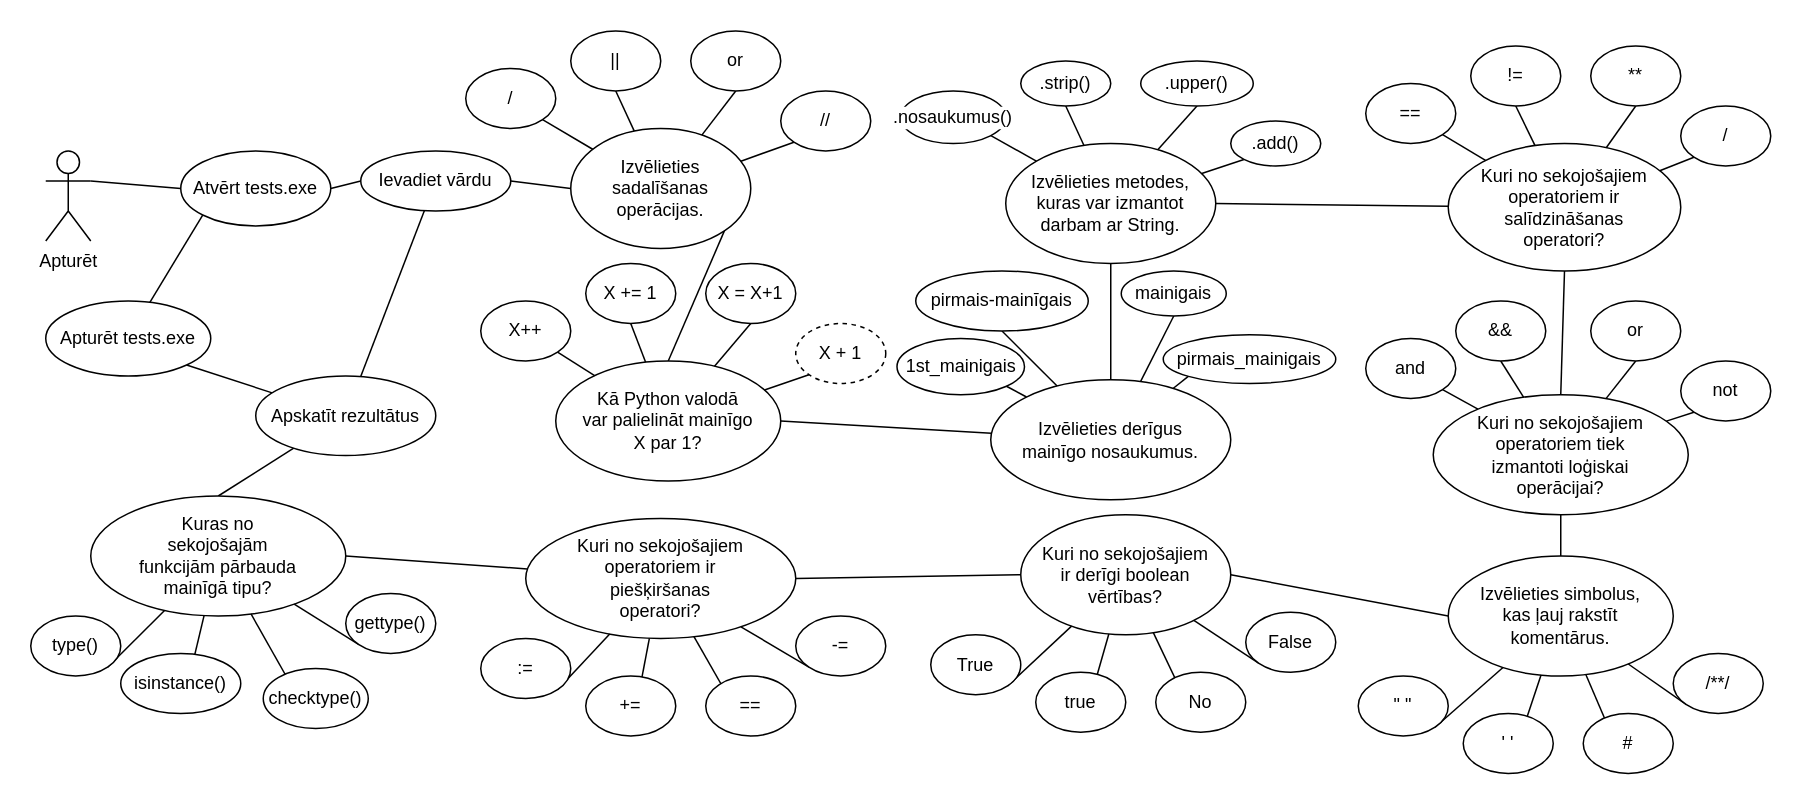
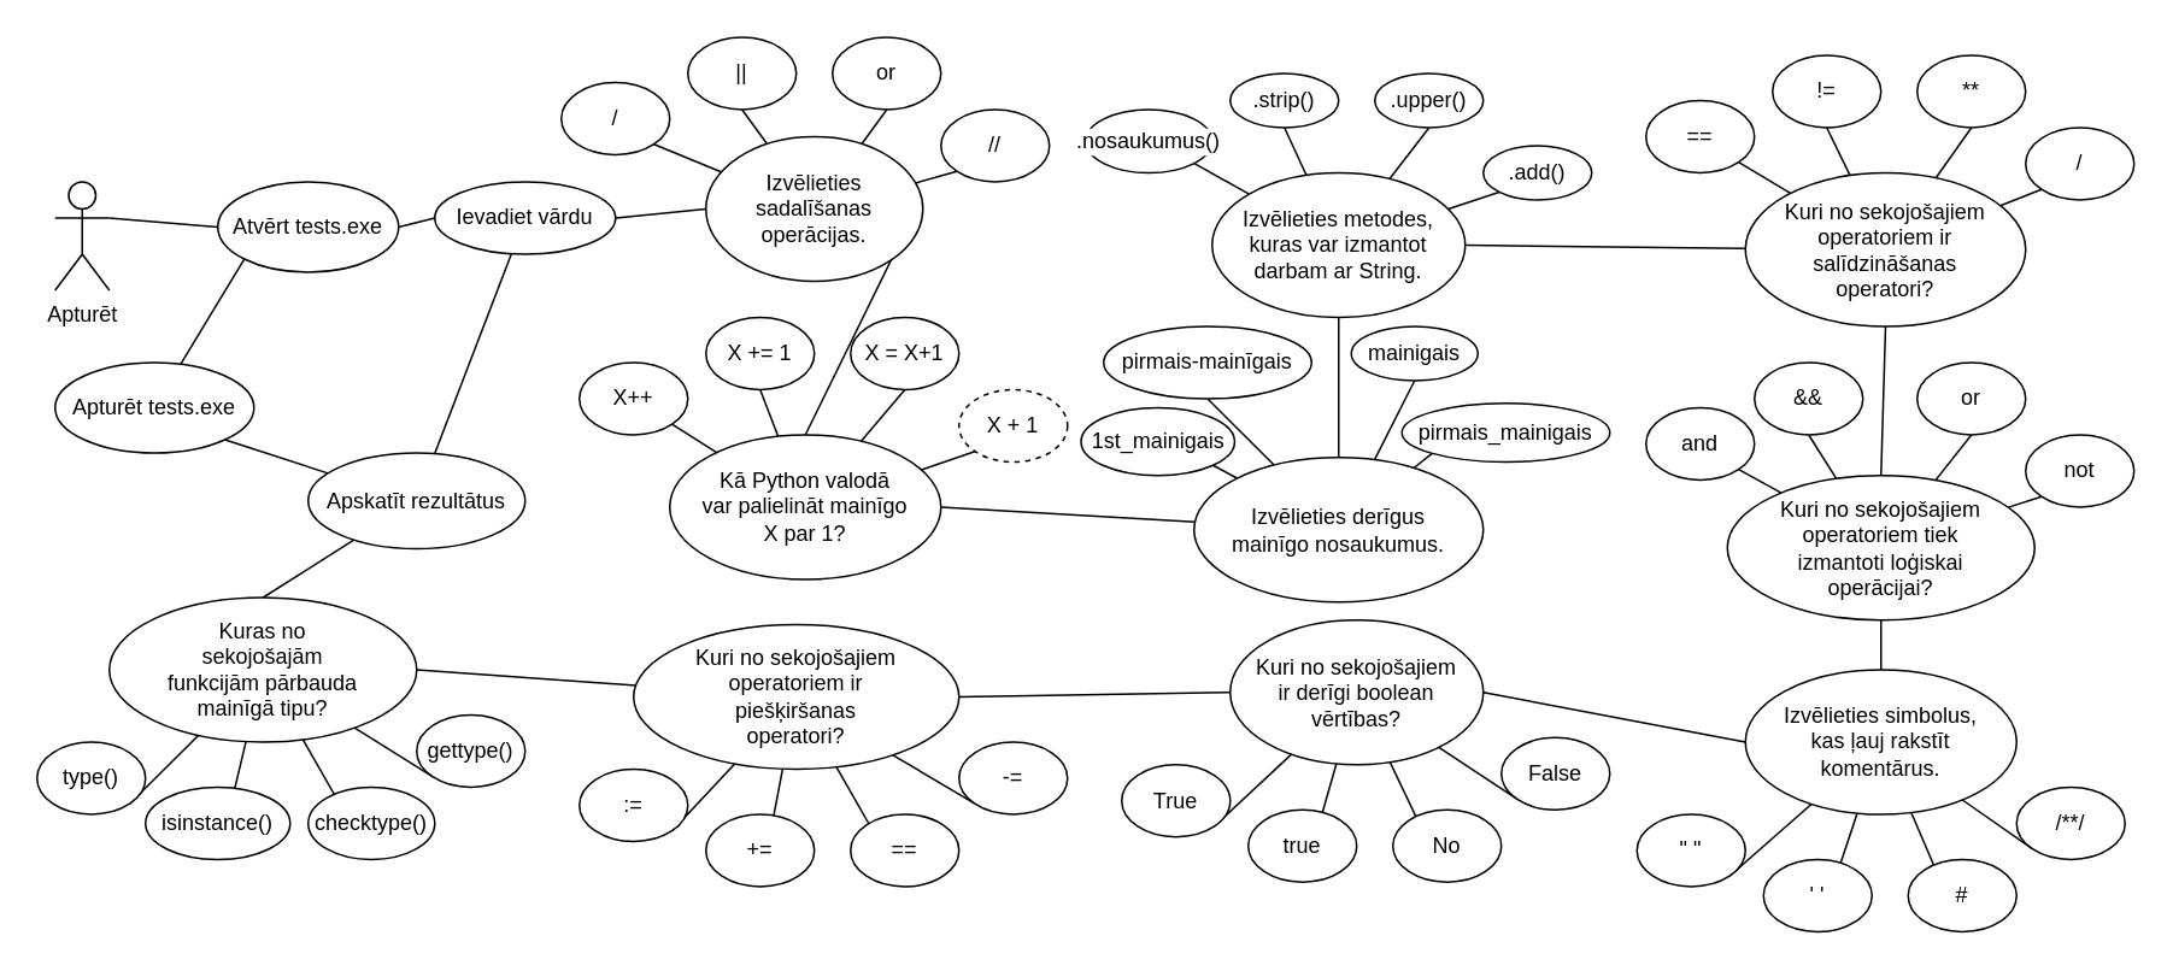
- <mxCell id="28" value=".upper()" style="ellipse;whiteSpace=wrap;html=1;fontFamily=Helvetica;fontSize=12;fontColor=default;labelBackgroundColor=default;" vertex="1" parent="1"><mxGeometry x="760" y="40" width="75" height="30" as="geometry" /></mxCell>
+ <mxCell id="28" value=".upper()" style="ellipse;whiteSpace=wrap;html=1;fontFamily=Helvetica;fontSize=12;fontColor=default;labelBackgroundColor=default;" vertex="1" parent="1"><mxGeometry x="760" y="40" width="60" height="30" as="geometry" /></mxCell>
- <mxCell id="12" value="Izvēlieties&lt;div&gt;sadalīšanas&lt;/div&gt;&lt;div&gt;operācijas.&lt;/div&gt;" style="ellipse;whiteSpace=wrap;html=1;fontFamily=Helvetica;fontSize=12;fontColor=default;labelBackgroundColor=default;" vertex="1" parent="1"><mxGeometry x="380" y="85" width="120" height="80" as="geometry" /></mxCell>
+ <mxCell id="12" value="Izvēlieties&lt;div&gt;sadalīšanas&lt;/div&gt;&lt;div&gt;operācijas.&lt;/div&gt;" style="ellipse;whiteSpace=wrap;html=1;fontFamily=Helvetica;fontSize=12;fontColor=default;labelBackgroundColor=default;" vertex="1" parent="1"><mxGeometry x="390" y="75" width="120" height="80" as="geometry" /></mxCell>
- <mxCell id="107" value="checktype()" style="ellipse;whiteSpace=wrap;html=1;fontFamily=Helvetica;fontSize=12;fontColor=default;labelBackgroundColor=default;" vertex="1" parent="1"><mxGeometry x="175" y="445" width="70" height="40" as="geometry" /></mxCell>
+ <mxCell id="107" value="checktype()" style="ellipse;whiteSpace=wrap;html=1;fontFamily=Helvetica;fontSize=12;fontColor=default;labelBackgroundColor=default;" vertex="1" parent="1"><mxGeometry x="170" y="435" width="70" height="40" as="geometry" /></mxCell>
